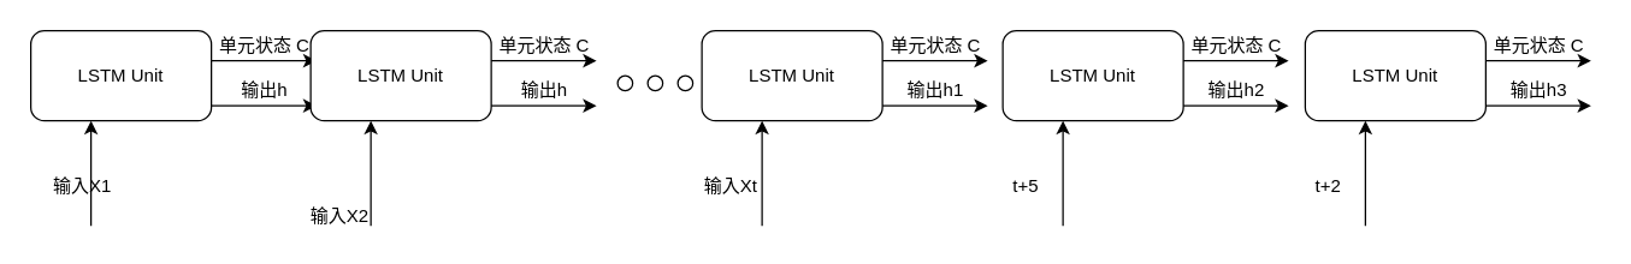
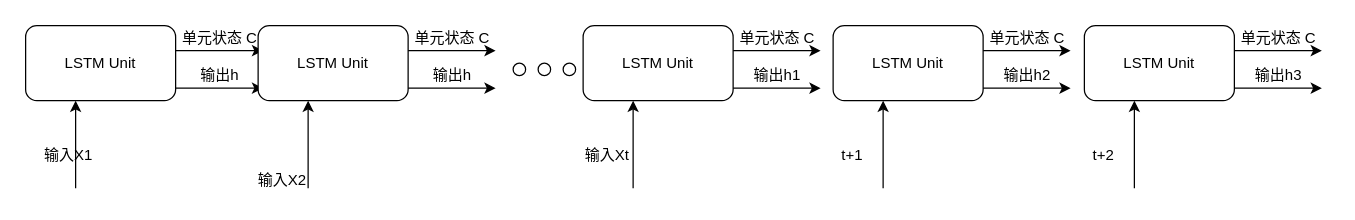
- <mxCell id="25" value="t+5" style="text;html=1;align=center;verticalAlign=middle;resizable=0;points=[];autosize=1;" vertex="1" parent="1"><mxGeometry x="666" y="114" width="30" height="20" as="geometry" /></mxCell>
+ <mxCell id="25" value="t+1" style="text;html=1;align=center;verticalAlign=middle;resizable=0;points=[];autosize=1;" vertex="1" parent="1"><mxGeometry x="666" y="114" width="30" height="20" as="geometry" /></mxCell>
